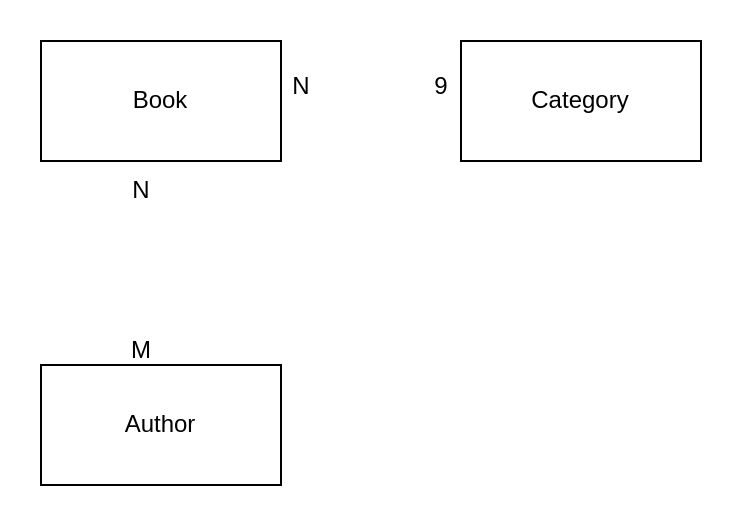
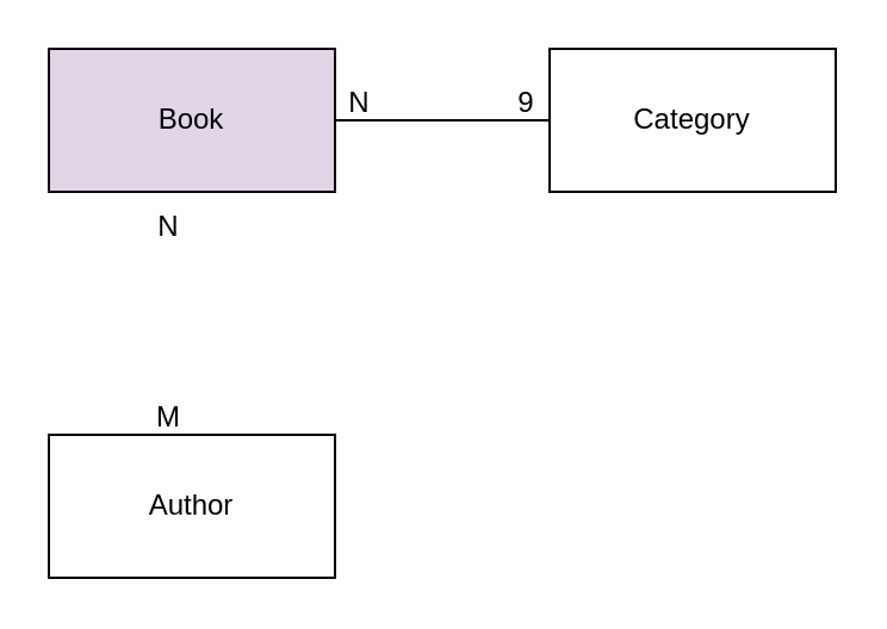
- <mxCell id="3" value="Book" style="rounded=0;whiteSpace=wrap;html=1;" vertex="1" parent="1"><mxGeometry x="20" y="20" width="120" height="60" as="geometry" /></mxCell>
+ <mxCell id="3" value="Book" style="rounded=0;whiteSpace=wrap;html=1;fillColor=#e1d5e7;" vertex="1" parent="1"><mxGeometry x="20" y="20" width="120" height="60" as="geometry" /></mxCell>
+ <mxCell id="7" value="" style="endArrow=none;html=1;rounded=0;exitX=1;exitY=0.5;exitDx=0;exitDy=0;entryX=0;entryY=0.5;entryDx=0;entryDy=0;" edge="1" parent="1" source="3" target="6"><mxGeometry width="50" height="50" relative="1" as="geometry"><mxPoint x="220" y="170" as="sourcePoint" /><mxPoint x="270" y="120" as="targetPoint" /></mxGeometry></mxCell>
